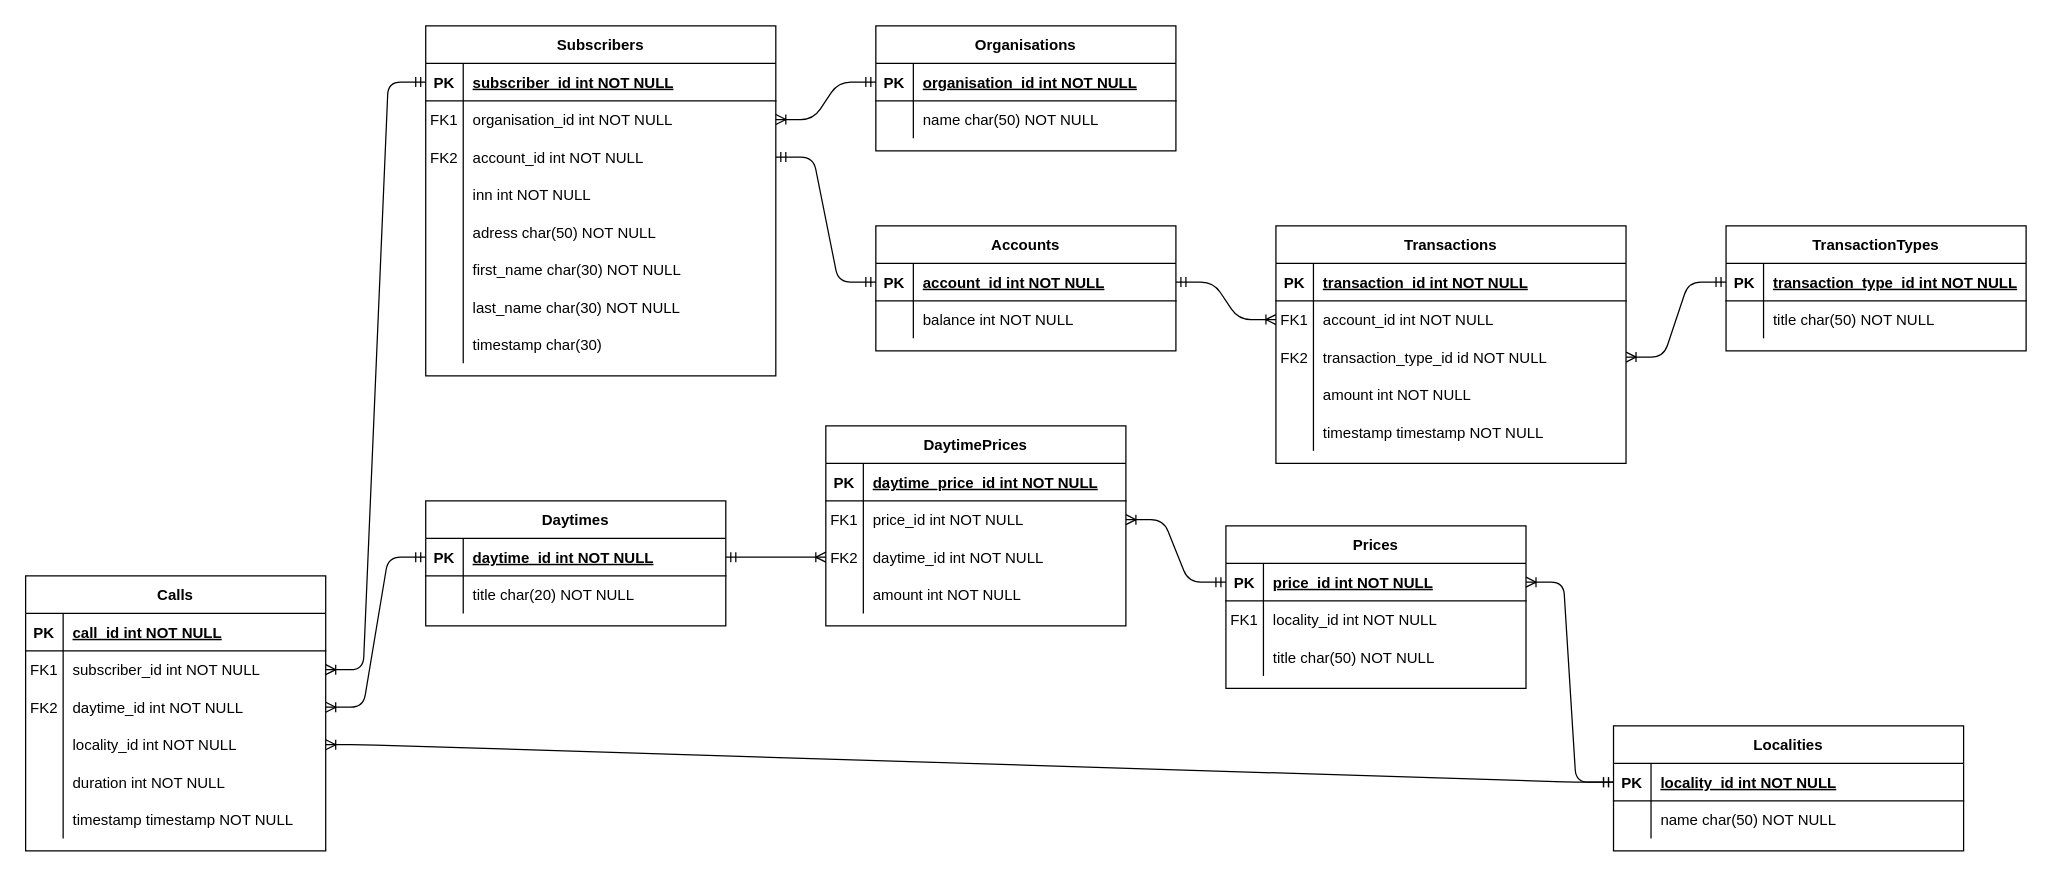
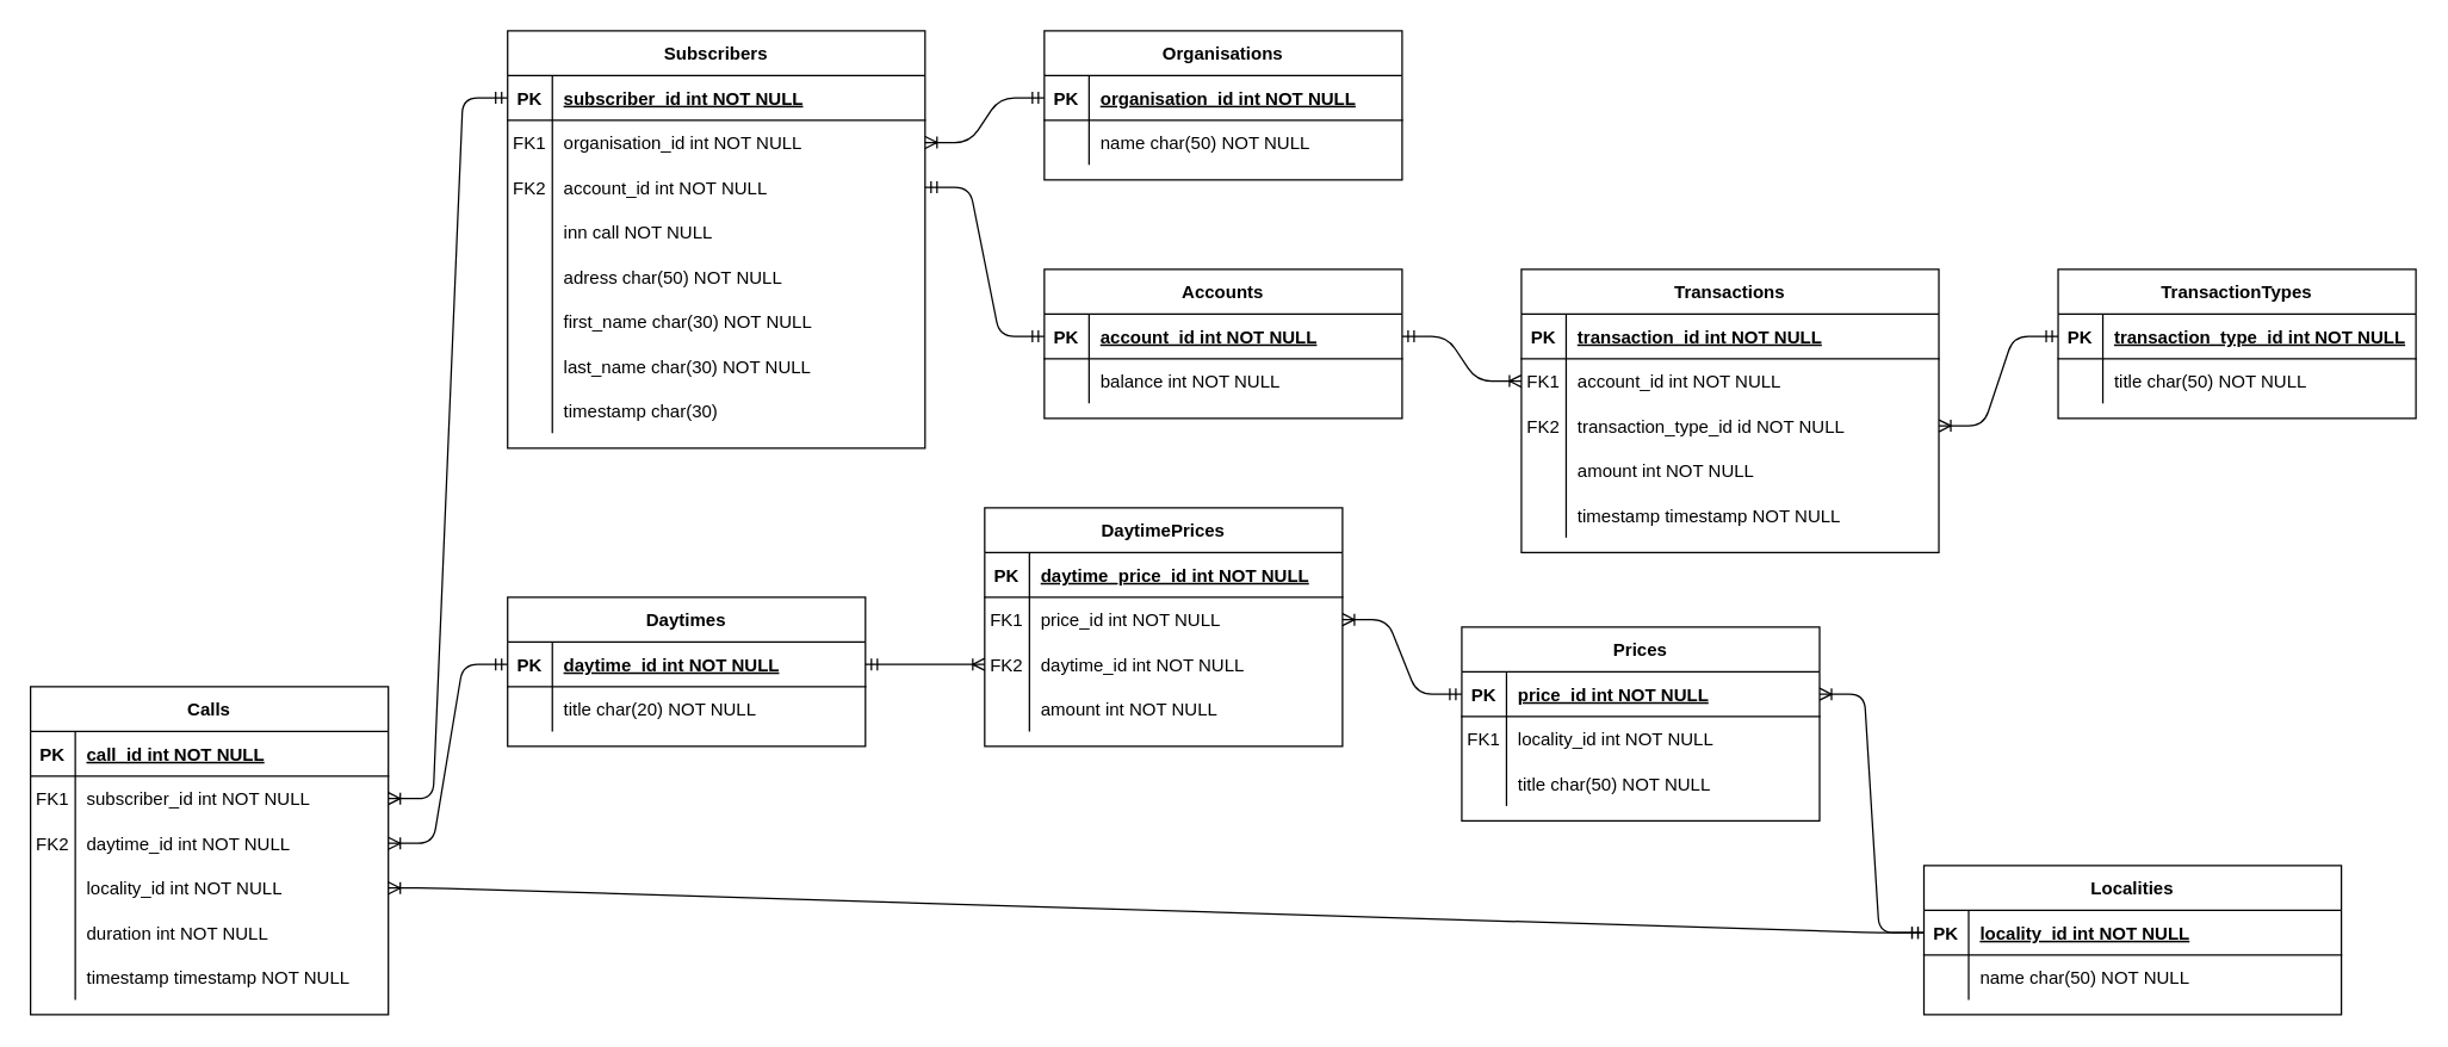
- <mxCell id="28" value="inn int NOT NULL" style="shape=partialRectangle;overflow=hidden;connectable=0;fillColor=none;top=0;left=0;bottom=0;right=0;align=left;spacingLeft=6;" parent="26" vertex="1"><mxGeometry x="30" width="250" height="30" as="geometry" /></mxCell>
+ <mxCell id="28" value="inn call NOT NULL" style="shape=partialRectangle;overflow=hidden;connectable=0;fillColor=none;top=0;left=0;bottom=0;right=0;align=left;spacingLeft=6;" parent="26" vertex="1"><mxGeometry x="30" width="250" height="30" as="geometry" /></mxCell>
